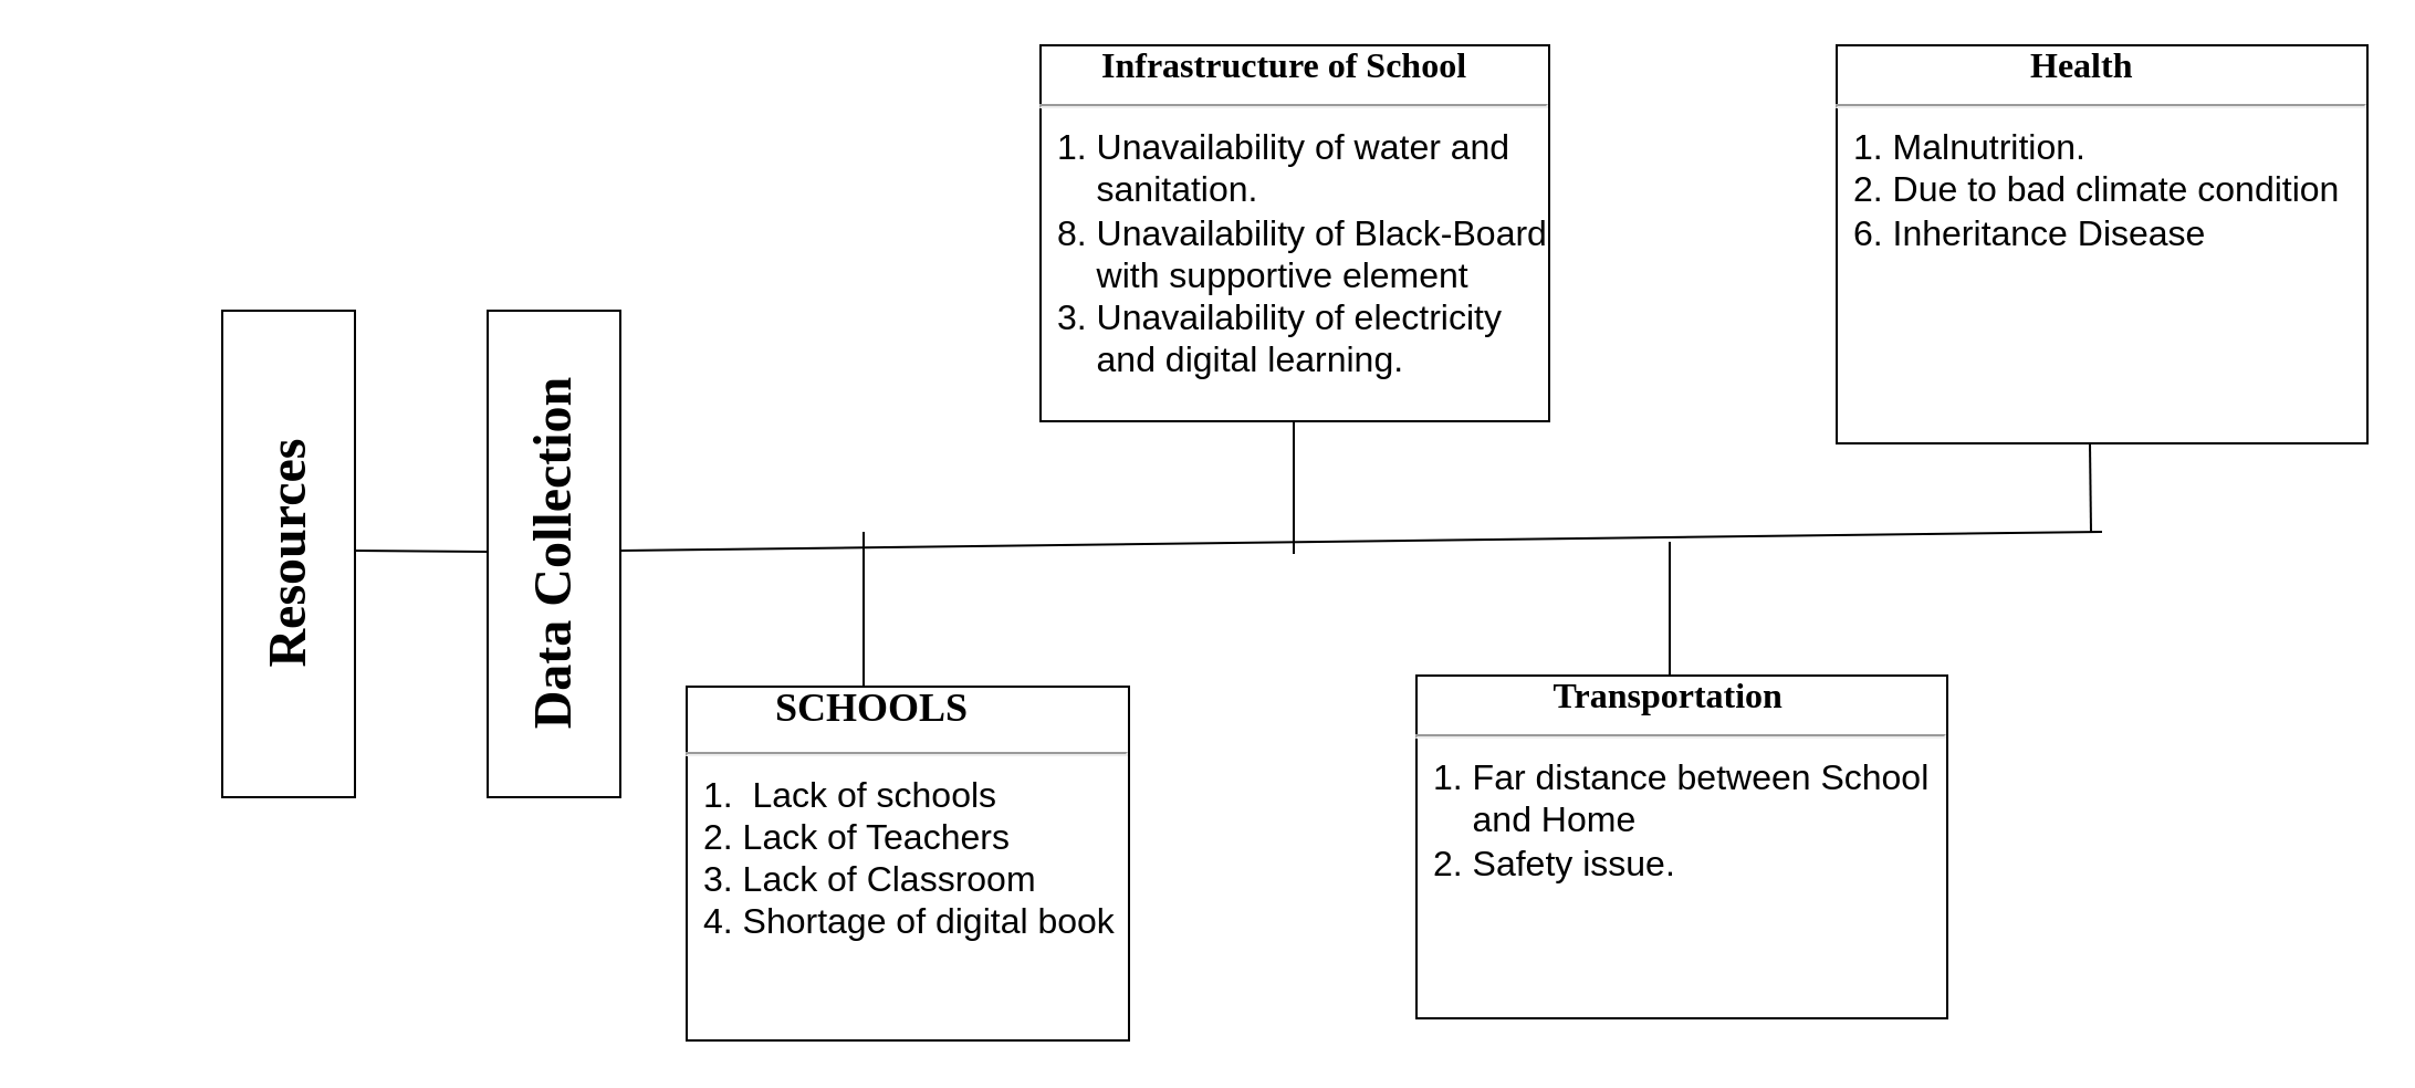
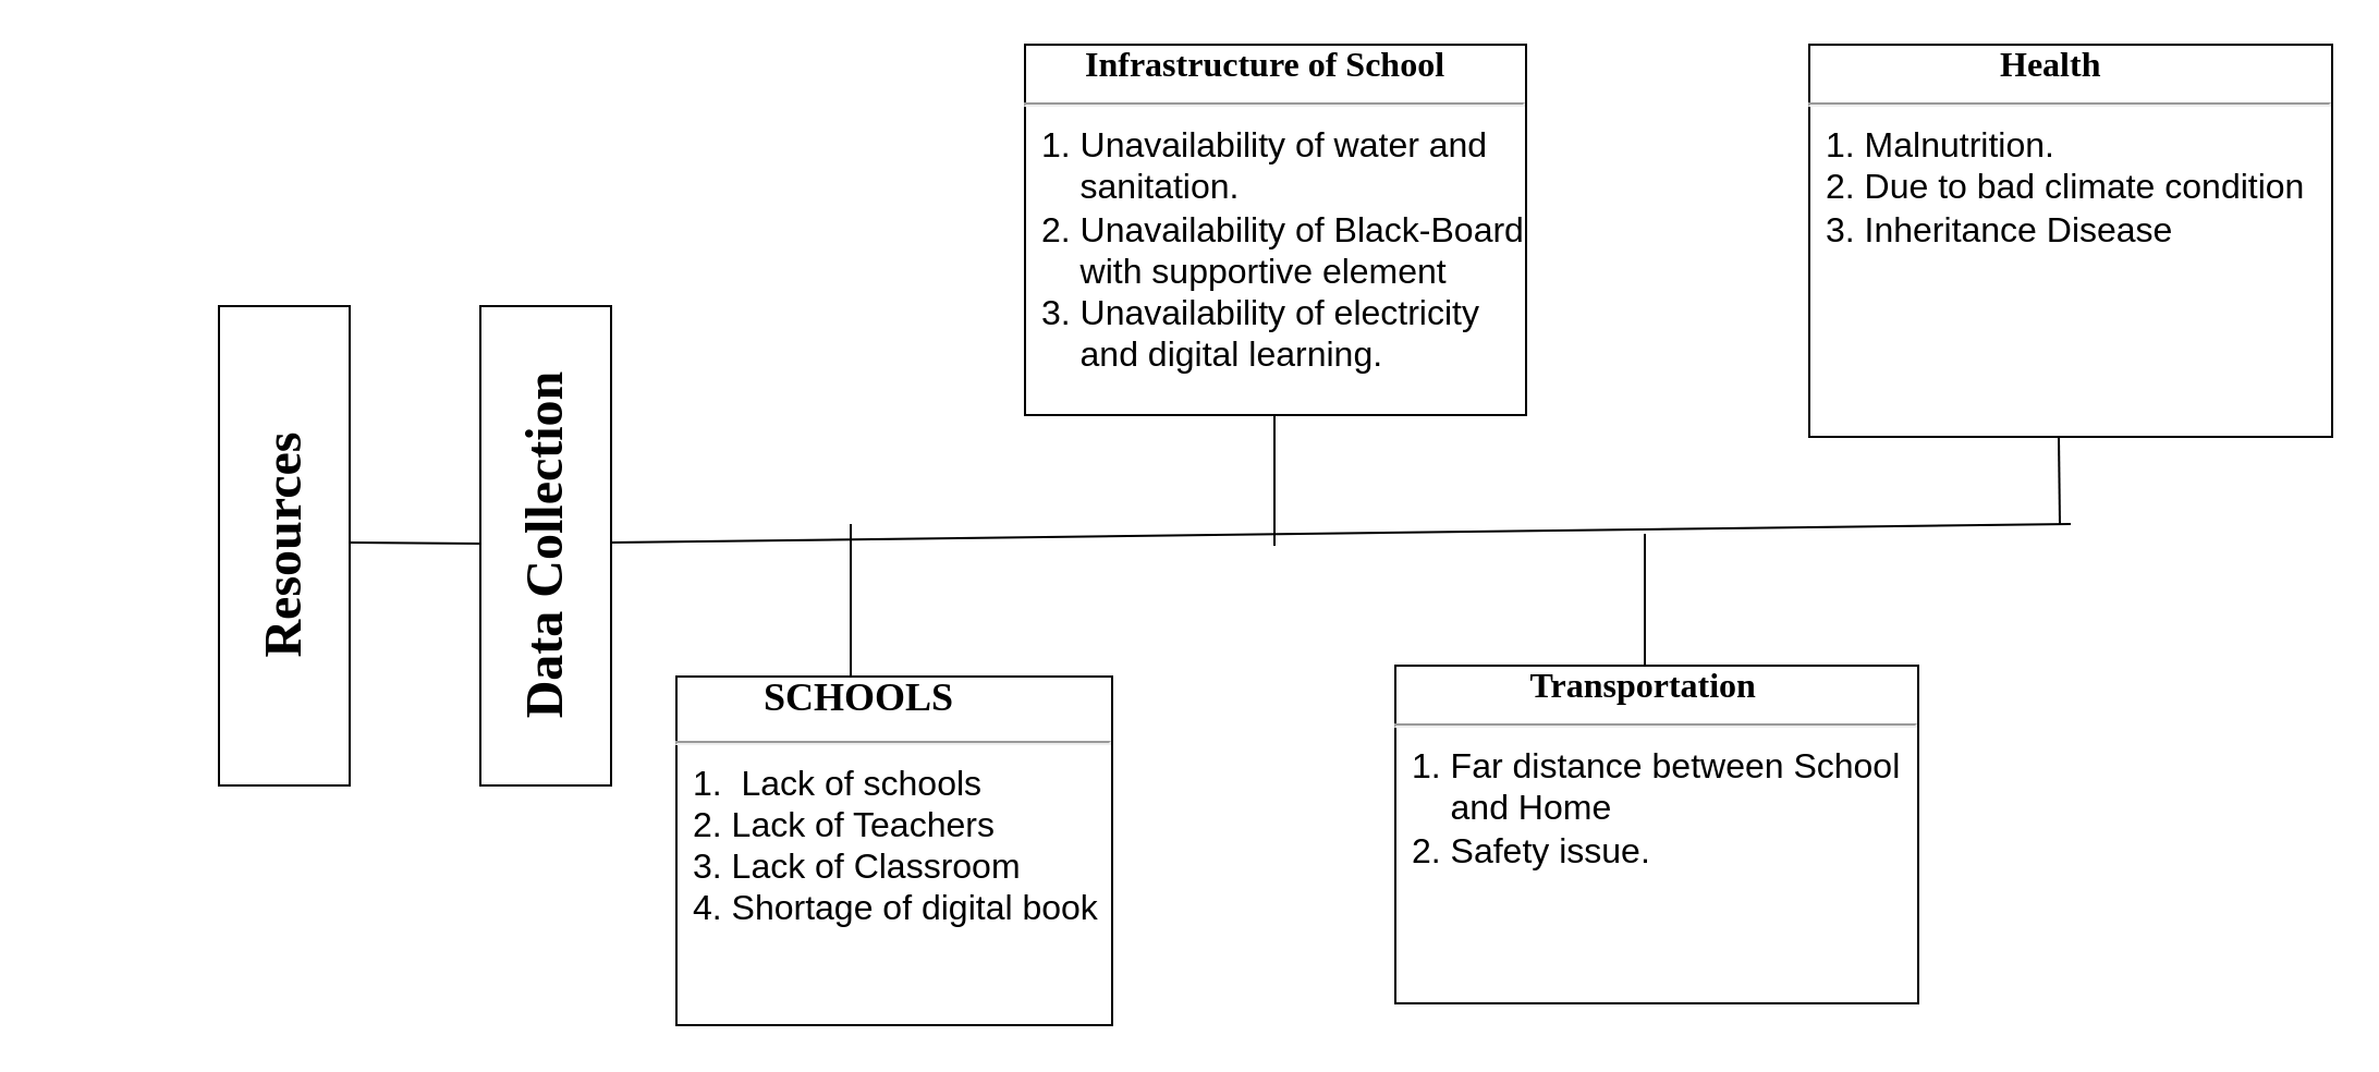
- <mxCell id="12" value="&lt;div&gt;&lt;font face=&quot;Times New Roman&quot;&gt;&lt;b&gt;&amp;nbsp;&amp;nbsp;&amp;nbsp;&amp;nbsp;&amp;nbsp;&amp;nbsp;&amp;nbsp;&amp;nbsp;&amp;nbsp;&amp;nbsp;&amp;nbsp;&amp;nbsp;&amp;nbsp;&amp;nbsp;&amp;nbsp;&amp;nbsp;&amp;nbsp;&amp;nbsp;&amp;nbsp;&amp;nbsp;&amp;nbsp; Health&lt;/b&gt;&lt;/font&gt;&lt;br&gt;&lt;/div&gt;&lt;hr&gt;&lt;p style=&quot;margin: 0px ; margin-left: 8px&quot;&gt;&lt;font size=&quot;3&quot;&gt;1. Malnutrition.&lt;br&gt;&lt;/font&gt;&lt;/p&gt;&lt;p style=&quot;margin: 0px ; margin-left: 8px&quot;&gt;&lt;font size=&quot;3&quot;&gt;2. Due to bad climate condition&lt;br&gt;&lt;/font&gt;&lt;/p&gt;&lt;p style=&quot;margin: 0px ; margin-left: 8px&quot;&gt;&lt;font size=&quot;3&quot;&gt;6. Inheritance Disease&lt;br&gt; &lt;/font&gt;&lt;/p&gt;" style="verticalAlign=top;align=left;overflow=fill;fontSize=16;fontFamily=Helvetica;html=1;" vertex="1" parent="1"><mxGeometry x="830" y="20" width="240" height="180" as="geometry" /></mxCell>
+ <mxCell id="12" value="&lt;div&gt;&lt;font face=&quot;Times New Roman&quot;&gt;&lt;b&gt;&amp;nbsp;&amp;nbsp;&amp;nbsp;&amp;nbsp;&amp;nbsp;&amp;nbsp;&amp;nbsp;&amp;nbsp;&amp;nbsp;&amp;nbsp;&amp;nbsp;&amp;nbsp;&amp;nbsp;&amp;nbsp;&amp;nbsp;&amp;nbsp;&amp;nbsp;&amp;nbsp;&amp;nbsp;&amp;nbsp;&amp;nbsp; Health&lt;/b&gt;&lt;/font&gt;&lt;br&gt;&lt;/div&gt;&lt;hr&gt;&lt;p style=&quot;margin: 0px ; margin-left: 8px&quot;&gt;&lt;font size=&quot;3&quot;&gt;1. Malnutrition.&lt;br&gt;&lt;/font&gt;&lt;/p&gt;&lt;p style=&quot;margin: 0px ; margin-left: 8px&quot;&gt;&lt;font size=&quot;3&quot;&gt;2. Due to bad climate condition&lt;br&gt;&lt;/font&gt;&lt;/p&gt;&lt;p style=&quot;margin: 0px ; margin-left: 8px&quot;&gt;&lt;font size=&quot;3&quot;&gt;3. Inheritance Disease&lt;br&gt; &lt;/font&gt;&lt;/p&gt;" style="verticalAlign=top;align=left;overflow=fill;fontSize=16;fontFamily=Helvetica;html=1;" vertex="1" parent="1"><mxGeometry x="830" y="20" width="240" height="180" as="geometry" /></mxCell>
- <mxCell id="8" value="&lt;font face=&quot;Times New Roman&quot;&gt;&lt;b&gt;&amp;nbsp;&amp;nbsp;&amp;nbsp;&amp;nbsp;&amp;nbsp;&amp;nbsp; Infrastructure of School&lt;/b&gt;&lt;/font&gt;&lt;br&gt;&lt;hr&gt;&lt;p style=&quot;margin: 0px ; margin-left: 8px&quot;&gt;&lt;font size=&quot;3&quot;&gt;1. Unavailability of water and&lt;/font&gt;&lt;/p&gt;&lt;p style=&quot;margin: 0px ; margin-left: 8px&quot;&gt;&lt;font size=&quot;3&quot;&gt;&amp;nbsp;&amp;nbsp;&amp;nbsp; sanitation.&lt;br&gt;&lt;/font&gt;&lt;/p&gt;&lt;p style=&quot;margin: 0px ; margin-left: 8px&quot;&gt;&lt;font size=&quot;3&quot;&gt;8. Unavailability of Black-Board&lt;/font&gt;&lt;/p&gt;&lt;p style=&quot;margin: 0px ; margin-left: 8px&quot;&gt;&lt;font size=&quot;3&quot;&gt;&amp;nbsp;&amp;nbsp;&amp;nbsp; with supportive element&lt;br&gt;&lt;/font&gt;&lt;/p&gt;&lt;p style=&quot;margin: 0px ; margin-left: 8px&quot;&gt;&lt;font size=&quot;3&quot;&gt;3. Unavailability of electricity &lt;br&gt;&lt;/font&gt;&lt;/p&gt;&lt;p style=&quot;margin: 0px ; margin-left: 8px&quot;&gt;&lt;font size=&quot;3&quot;&gt;&amp;nbsp;&amp;nbsp;&amp;nbsp; and digital learning.&lt;br&gt; &lt;/font&gt;&lt;/p&gt;" style="verticalAlign=top;align=left;overflow=fill;fontSize=16;fontFamily=Helvetica;html=1;" vertex="1" parent="1"><mxGeometry x="470" y="20" width="230" height="170" as="geometry" /></mxCell>
+ <mxCell id="8" value="&lt;font face=&quot;Times New Roman&quot;&gt;&lt;b&gt;&amp;nbsp;&amp;nbsp;&amp;nbsp;&amp;nbsp;&amp;nbsp;&amp;nbsp; Infrastructure of School&lt;/b&gt;&lt;/font&gt;&lt;br&gt;&lt;hr&gt;&lt;p style=&quot;margin: 0px ; margin-left: 8px&quot;&gt;&lt;font size=&quot;3&quot;&gt;1. Unavailability of water and&lt;/font&gt;&lt;/p&gt;&lt;p style=&quot;margin: 0px ; margin-left: 8px&quot;&gt;&lt;font size=&quot;3&quot;&gt;&amp;nbsp;&amp;nbsp;&amp;nbsp; sanitation.&lt;br&gt;&lt;/font&gt;&lt;/p&gt;&lt;p style=&quot;margin: 0px ; margin-left: 8px&quot;&gt;&lt;font size=&quot;3&quot;&gt;2. Unavailability of Black-Board&lt;/font&gt;&lt;/p&gt;&lt;p style=&quot;margin: 0px ; margin-left: 8px&quot;&gt;&lt;font size=&quot;3&quot;&gt;&amp;nbsp;&amp;nbsp;&amp;nbsp; with supportive element&lt;br&gt;&lt;/font&gt;&lt;/p&gt;&lt;p style=&quot;margin: 0px ; margin-left: 8px&quot;&gt;&lt;font size=&quot;3&quot;&gt;3. Unavailability of electricity &lt;br&gt;&lt;/font&gt;&lt;/p&gt;&lt;p style=&quot;margin: 0px ; margin-left: 8px&quot;&gt;&lt;font size=&quot;3&quot;&gt;&amp;nbsp;&amp;nbsp;&amp;nbsp; and digital learning.&lt;br&gt; &lt;/font&gt;&lt;/p&gt;" style="verticalAlign=top;align=left;overflow=fill;fontSize=16;fontFamily=Helvetica;html=1;" vertex="1" parent="1"><mxGeometry x="470" y="20" width="230" height="170" as="geometry" /></mxCell>
